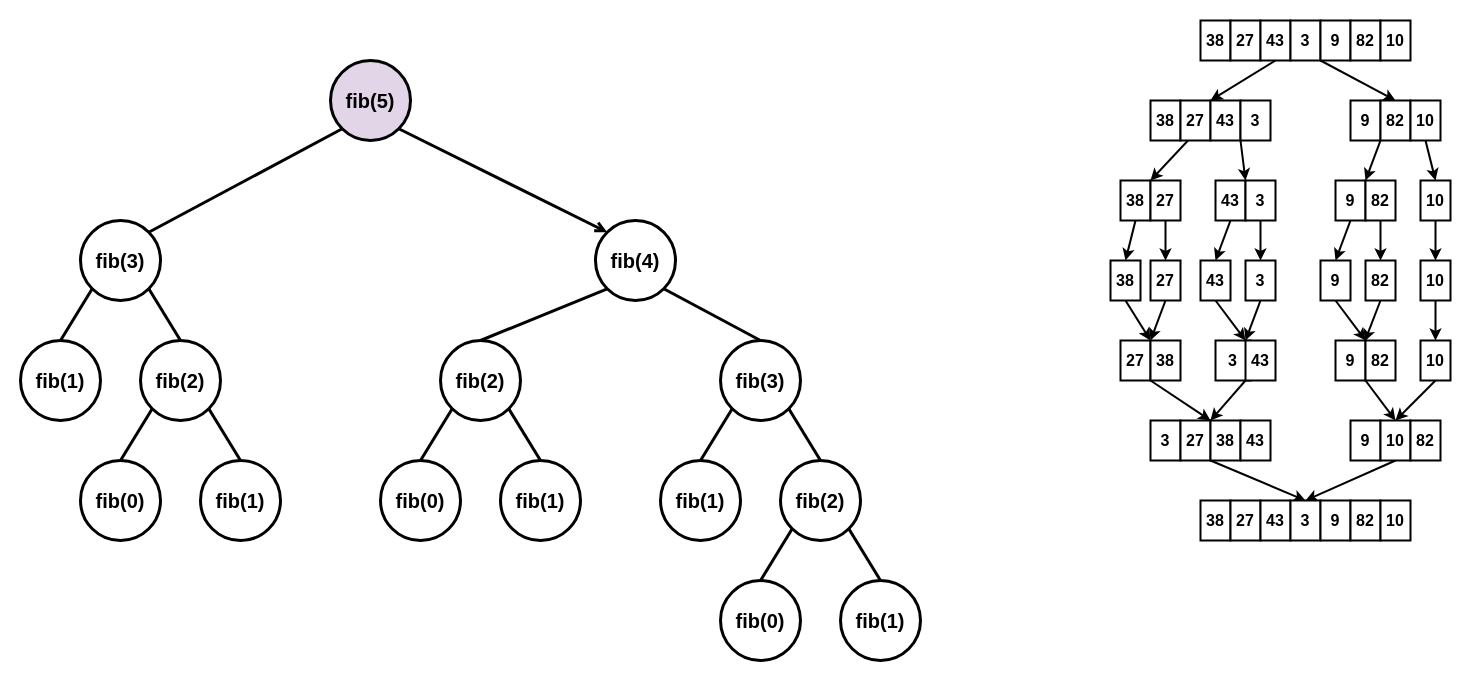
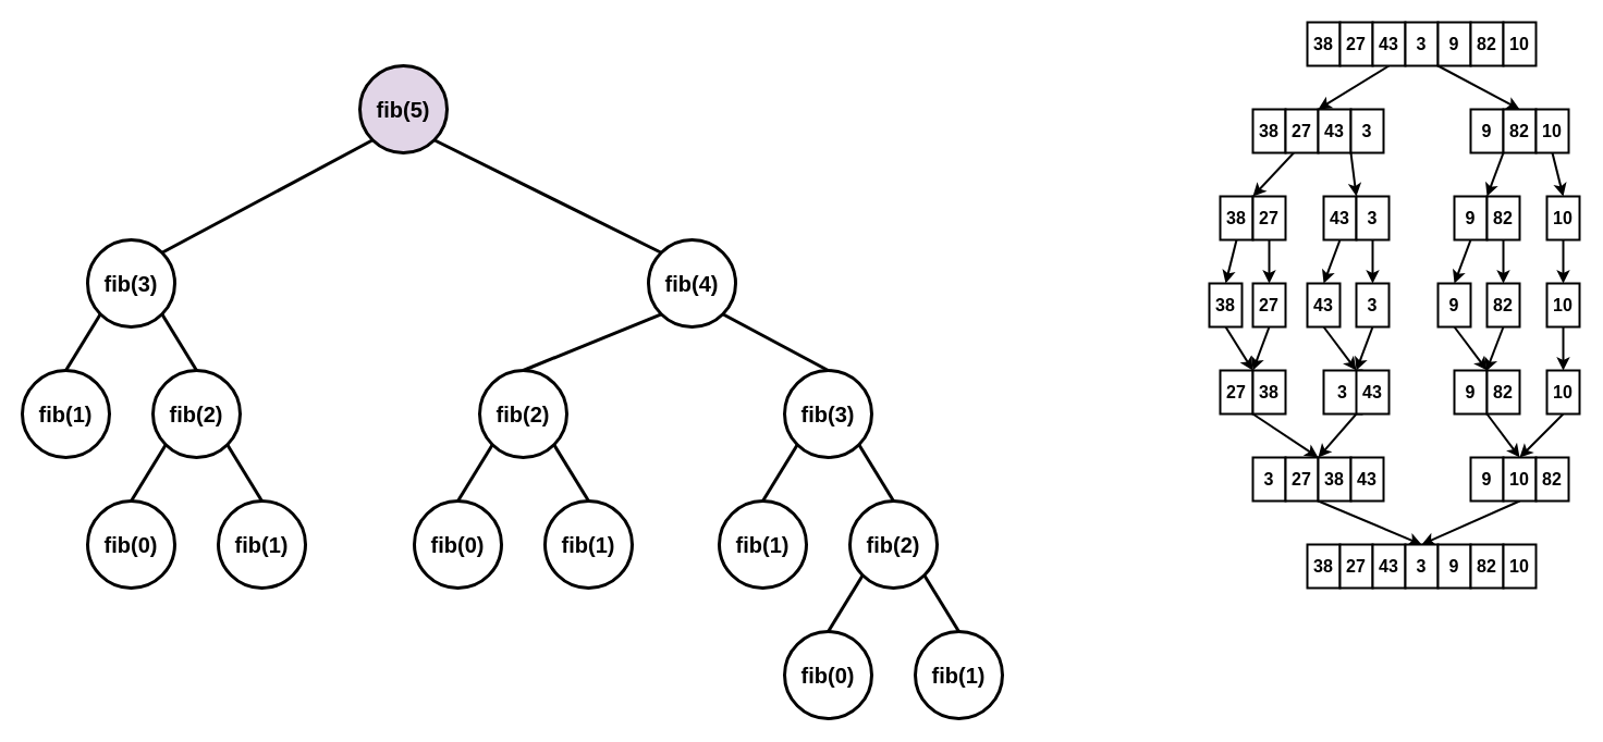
- <mxCell id="3" style="edgeStyle=none;rounded=0;orthogonalLoop=1;jettySize=auto;html=1;exitX=1;exitY=1;exitDx=0;exitDy=0;entryX=0;entryY=0;entryDx=0;entryDy=0;endArrow=open;endFill=0;strokeWidth=3;fontSize=20;" parent="1" source="4" target="16" edge="1"><mxGeometry relative="1" as="geometry" /></mxCell>
+ <mxCell id="3" style="edgeStyle=none;rounded=0;orthogonalLoop=1;jettySize=auto;html=1;exitX=1;exitY=1;exitDx=0;exitDy=0;entryX=0;entryY=0;entryDx=0;entryDy=0;endArrow=none;endFill=0;strokeWidth=3;fontSize=20;" parent="1" source="4" target="16" edge="1"><mxGeometry relative="1" as="geometry" /></mxCell>
